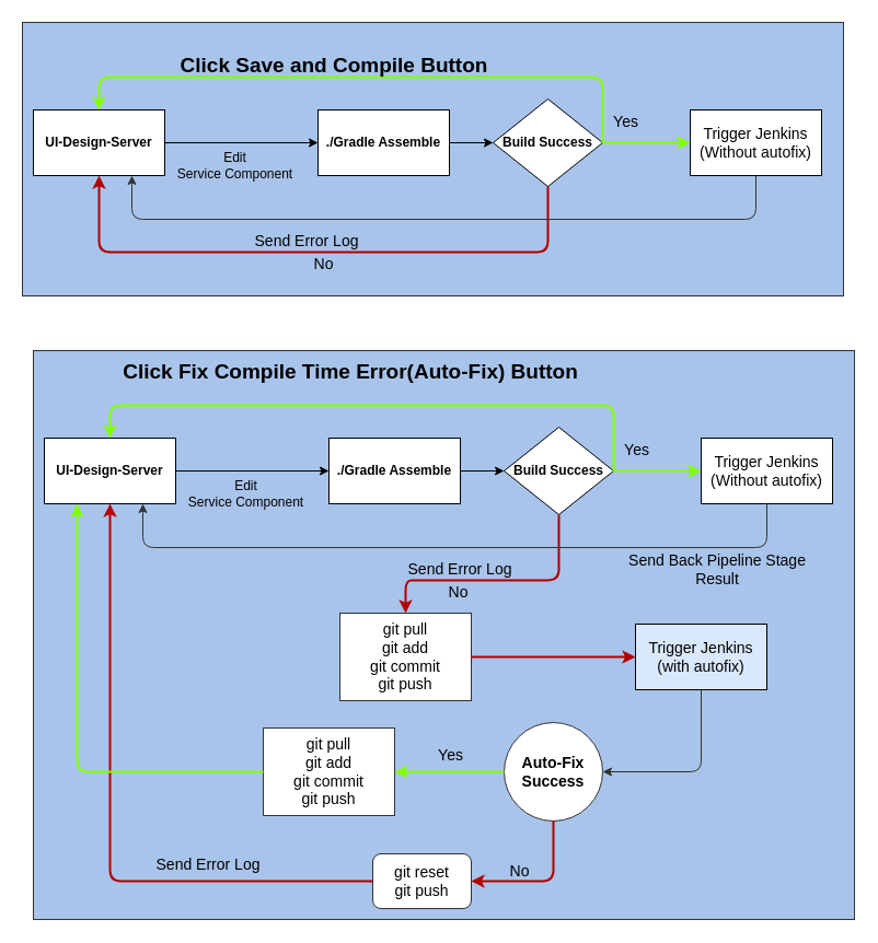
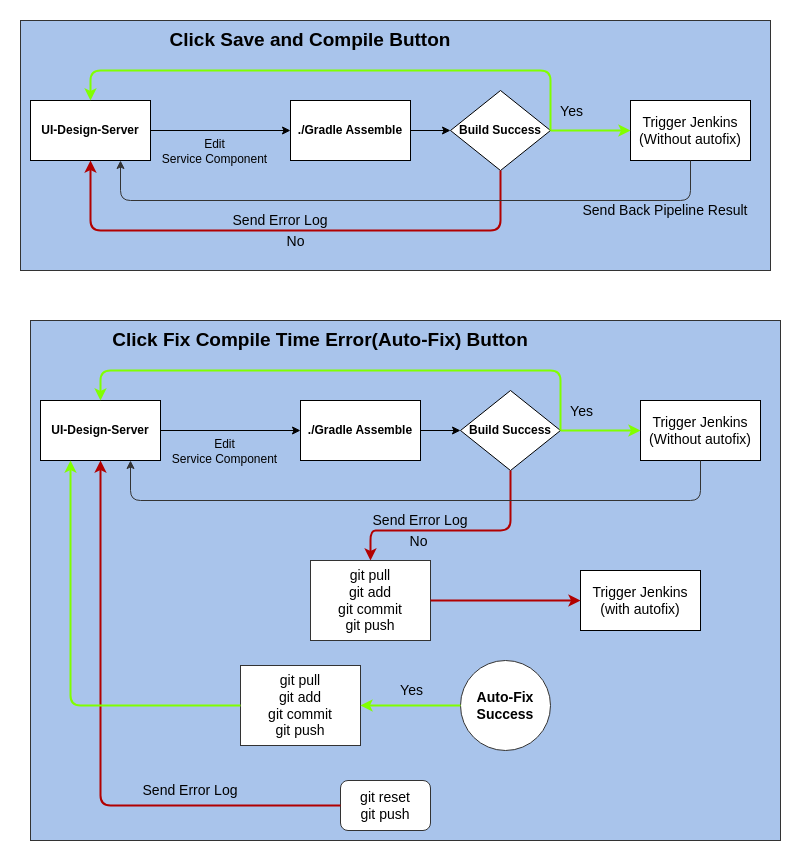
- <mxCell id="16" value="&lt;font style=&quot;font-size: 19px&quot;&gt;&lt;b&gt;Click Save and Compile Button&lt;/b&gt;&lt;/font&gt;" style="text;html=1;strokeColor=none;fillColor=none;align=center;verticalAlign=middle;whiteSpace=wrap;rounded=0;labelBackgroundColor=none;fontSize=14;" vertex="1" parent="1"><mxGeometry x="85" y="50" width="440" height="20" as="geometry" /></mxCell>
+ <mxCell id="16" value="&lt;font style=&quot;font-size: 19px&quot;&gt;&lt;b&gt;Click Save and Compile Button&lt;/b&gt;&lt;/font&gt;" style="text;html=1;strokeColor=none;fillColor=none;align=center;verticalAlign=middle;whiteSpace=wrap;rounded=0;labelBackgroundColor=none;fontSize=14;" vertex="1" parent="1"><mxGeometry x="90" y="30" width="440" height="20" as="geometry" /></mxCell>
+ <mxCell id="19" value="Send Back Pipeline Result" style="text;html=1;strokeColor=none;fillColor=none;align=center;verticalAlign=middle;whiteSpace=wrap;rounded=0;labelBackgroundColor=none;fontSize=14;" vertex="1" parent="1"><mxGeometry x="580" y="200" width="170" height="20" as="geometry" /></mxCell>
- <mxCell id="37" value="Send Back Pipeline Stage Result" style="text;html=1;strokeColor=none;fillColor=none;align=center;verticalAlign=middle;whiteSpace=wrap;rounded=0;labelBackgroundColor=none;fontSize=14;" vertex="1" parent="1"><mxGeometry x="570" y="510" width="170" height="20" as="geometry" /></mxCell>
- <mxCell id="39" value="Trigger Jenkins&lt;br&gt;(with autofix)" style="rounded=0;whiteSpace=wrap;html=1;labelBackgroundColor=none;fontSize=14;fillColor=#dae8fc;" vertex="1" parent="1"><mxGeometry x="580" y="570" width="120" height="60" as="geometry" /></mxCell>
+ <mxCell id="39" value="Trigger Jenkins&lt;br&gt;(with autofix)" style="rounded=0;whiteSpace=wrap;html=1;labelBackgroundColor=none;fontSize=14;fillColor=#FFFFFF;" vertex="1" parent="1"><mxGeometry x="580" y="570" width="120" height="60" as="geometry" /></mxCell>
- <mxCell id="42" value="" style="endArrow=classic;html=1;strokeWidth=1;fontSize=14;exitX=0.5;exitY=1;exitDx=0;exitDy=0;entryX=1;entryY=0.5;entryDx=0;entryDy=0;strokeColor=#333333;" edge="1" parent="1" source="39" target="41"><mxGeometry width="50" height="50" relative="1" as="geometry"><mxPoint x="360" y="580" as="sourcePoint" /><mxPoint x="410" y="530" as="targetPoint" /><Array as="points"><mxPoint x="640" y="705" /></Array></mxGeometry></mxCell>
- <mxCell id="44" value="" style="endArrow=classic;html=1;strokeWidth=2;fontSize=14;exitX=0.5;exitY=1;exitDx=0;exitDy=0;entryX=1;entryY=0.5;entryDx=0;entryDy=0;strokeColor=#B20000;" edge="1" parent="1" source="41" target="43"><mxGeometry width="50" height="50" relative="1" as="geometry"><mxPoint x="360" y="580" as="sourcePoint" /><mxPoint x="410" y="530" as="targetPoint" /><Array as="points"><mxPoint x="505" y="805" /></Array></mxGeometry></mxCell>
- <mxCell id="45" value="No" style="edgeLabel;html=1;align=center;verticalAlign=middle;resizable=0;points=[];fontSize=14;labelBackgroundColor=none;" vertex="1" connectable="0" parent="44"><mxGeometry x="-0.048" y="-14" relative="1" as="geometry"><mxPoint x="-25" y="4" as="offset" /></mxGeometry></mxCell>
